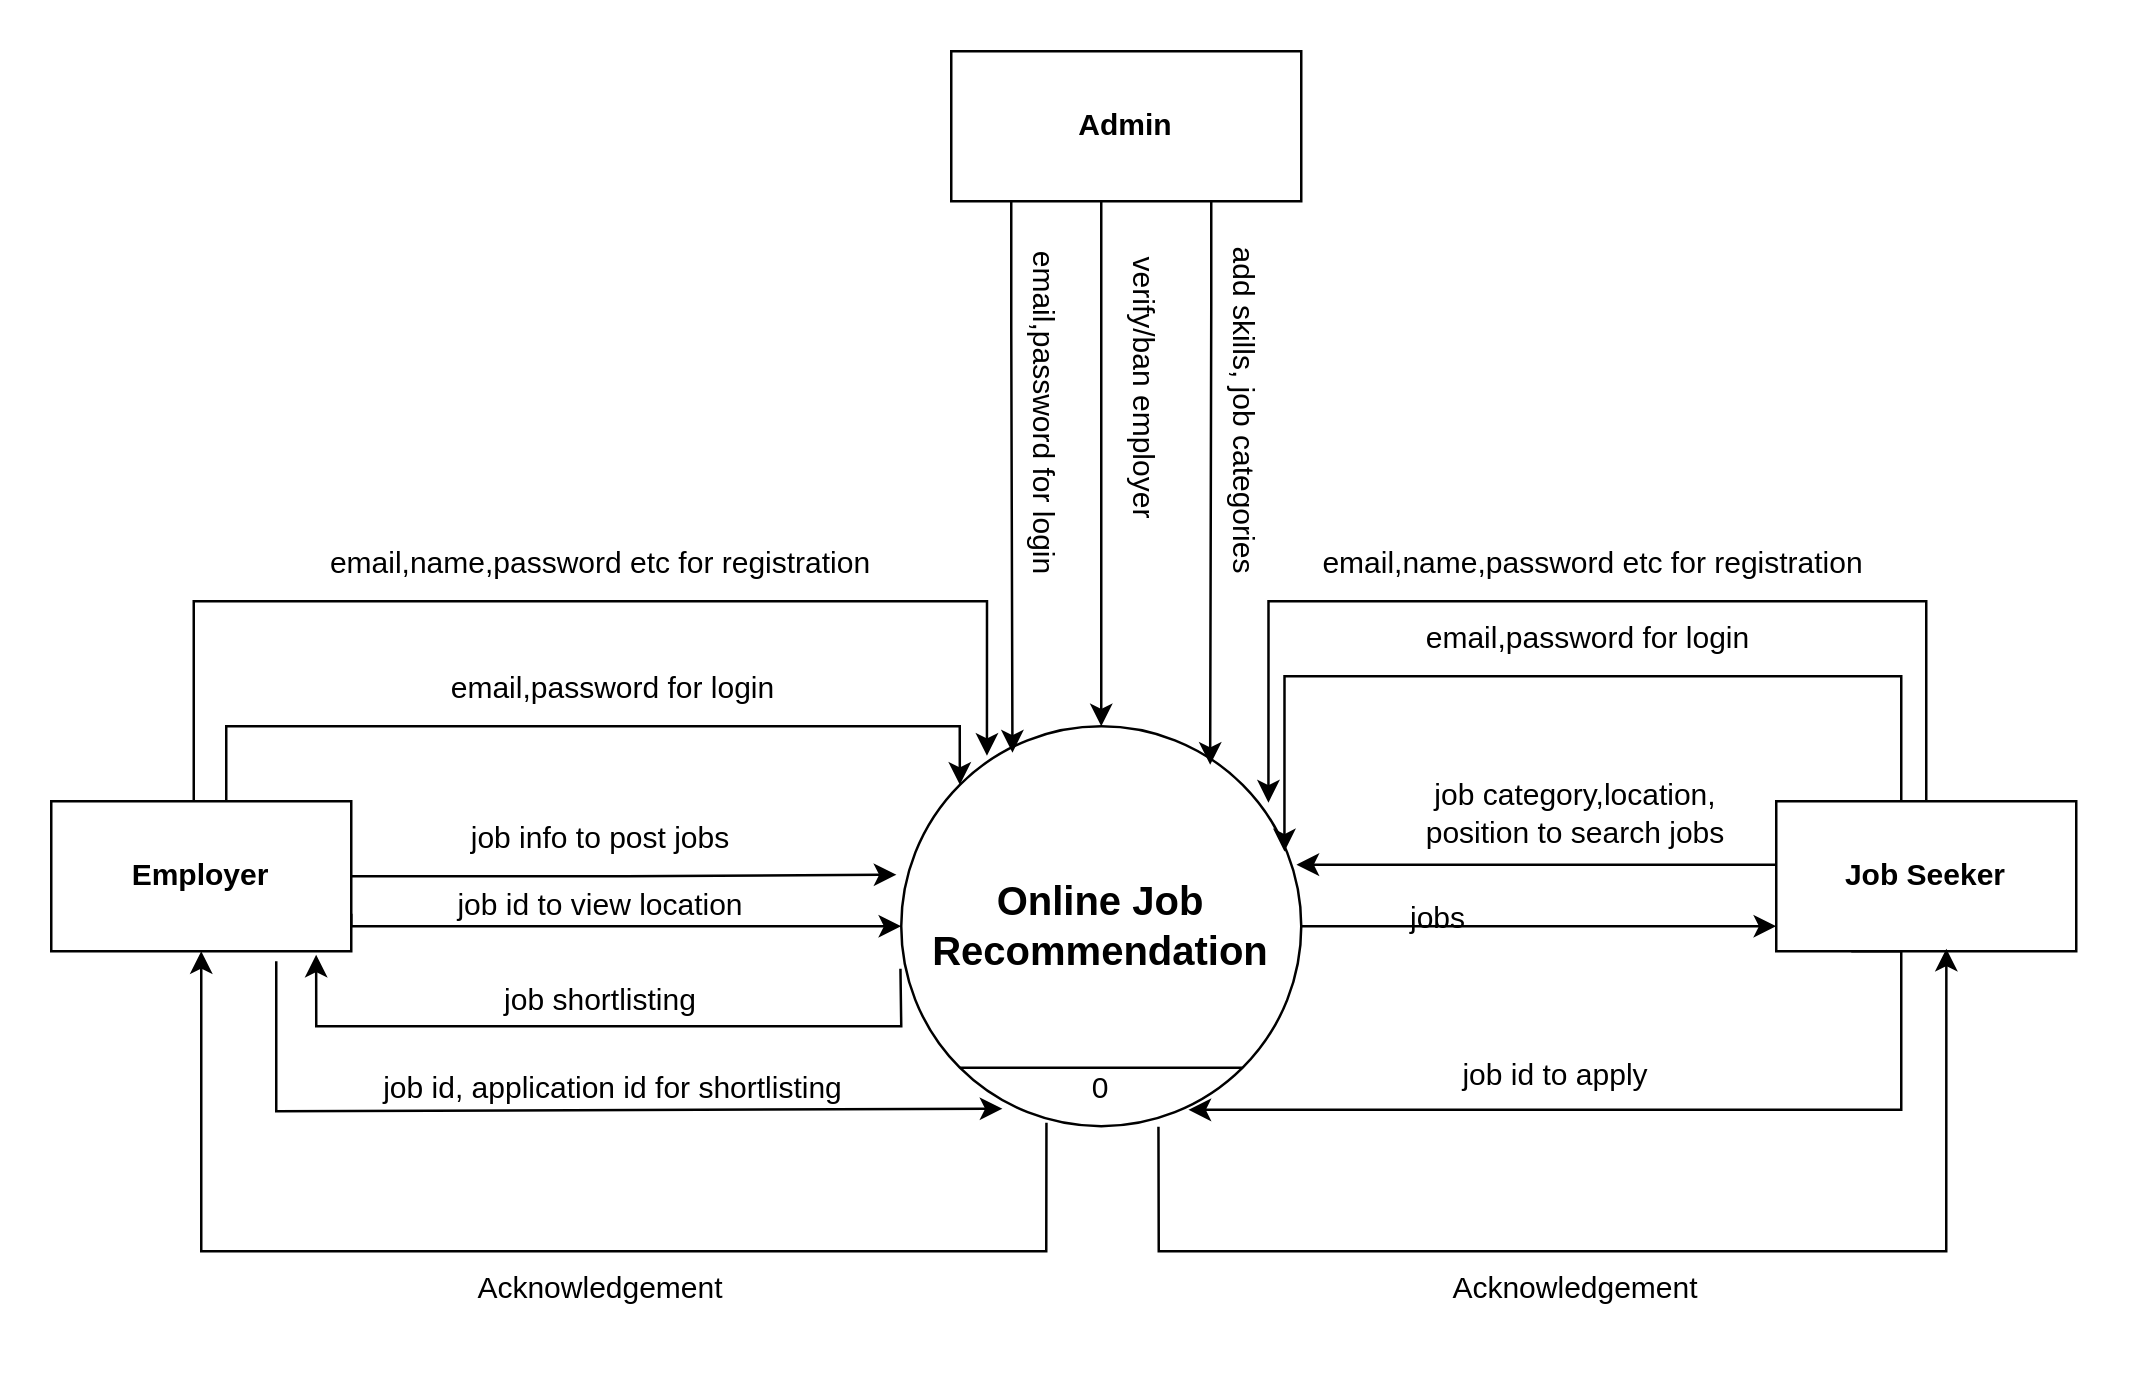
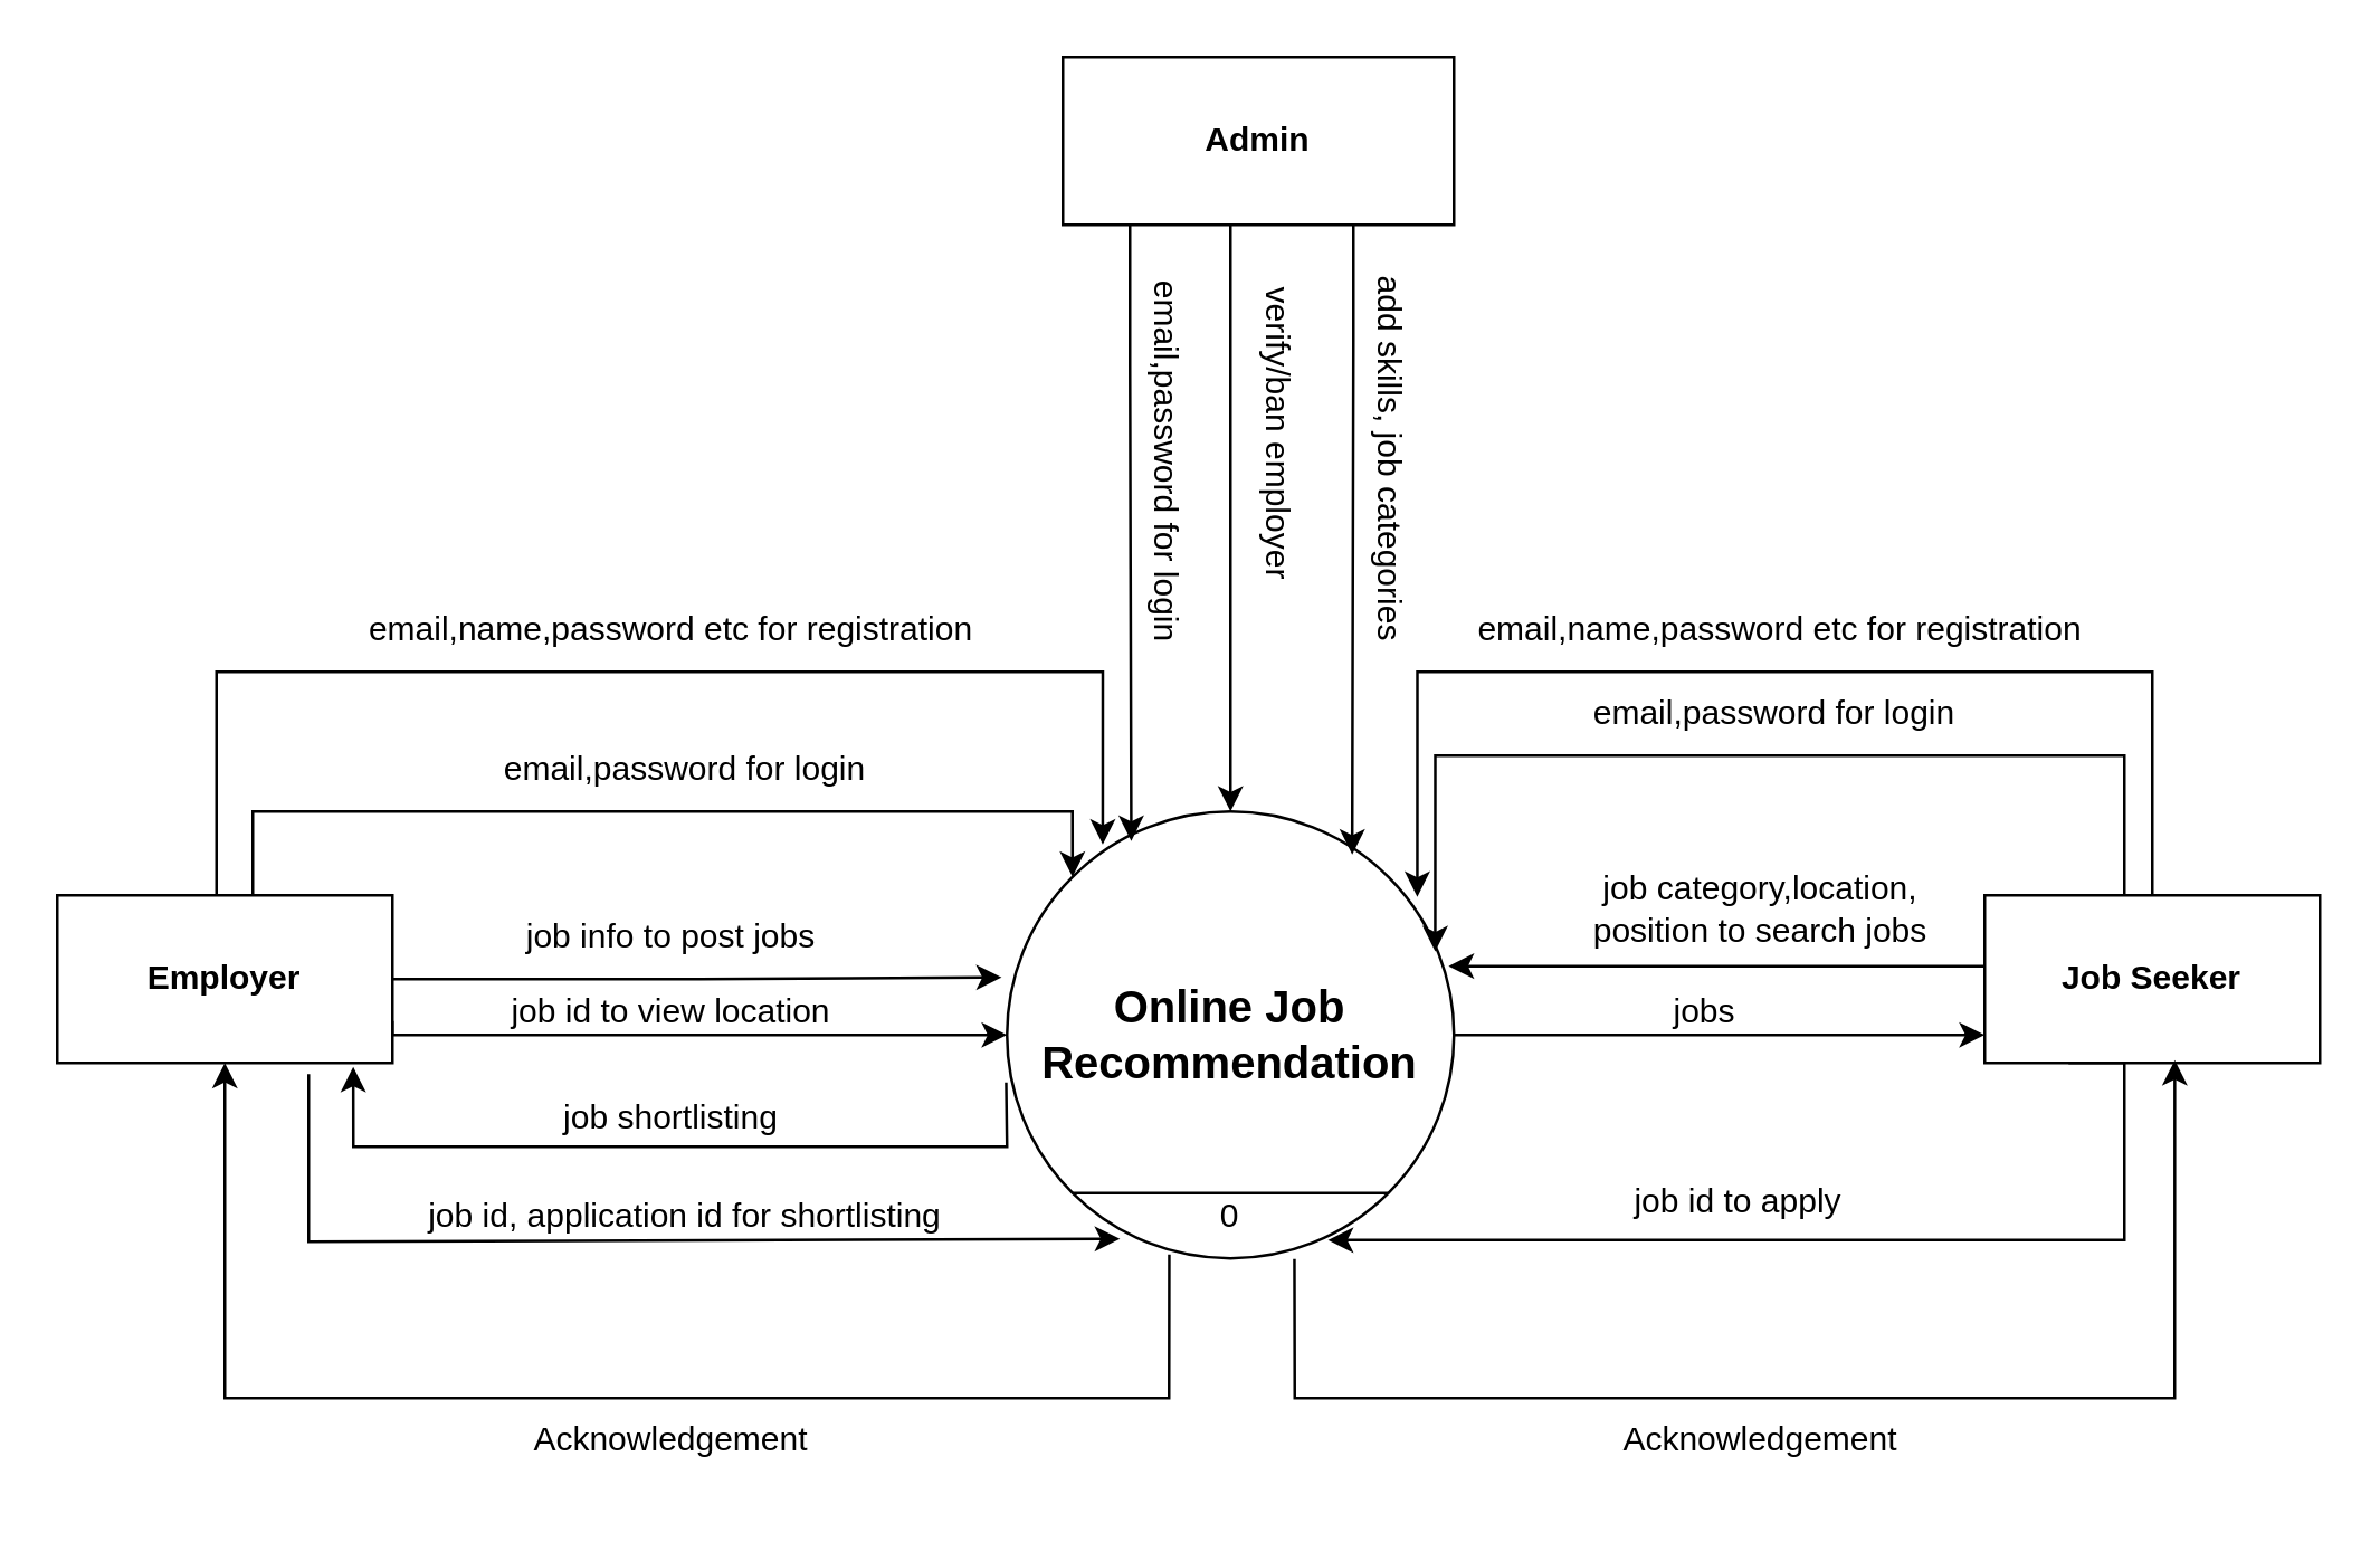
- <mxCell id="34" value="jobs" style="text;html=1;strokeColor=none;fillColor=none;align=center;verticalAlign=middle;whiteSpace=wrap;rounded=0;" vertex="1" parent="1"><mxGeometry x="545" y="352" width="60" height="30" as="geometry" /></mxCell>
+ <mxCell id="34" value="jobs" style="text;html=1;strokeColor=none;fillColor=none;align=center;verticalAlign=middle;whiteSpace=wrap;rounded=0;" vertex="1" parent="1"><mxGeometry x="580" y="347" width="60" height="30" as="geometry" /></mxCell>
